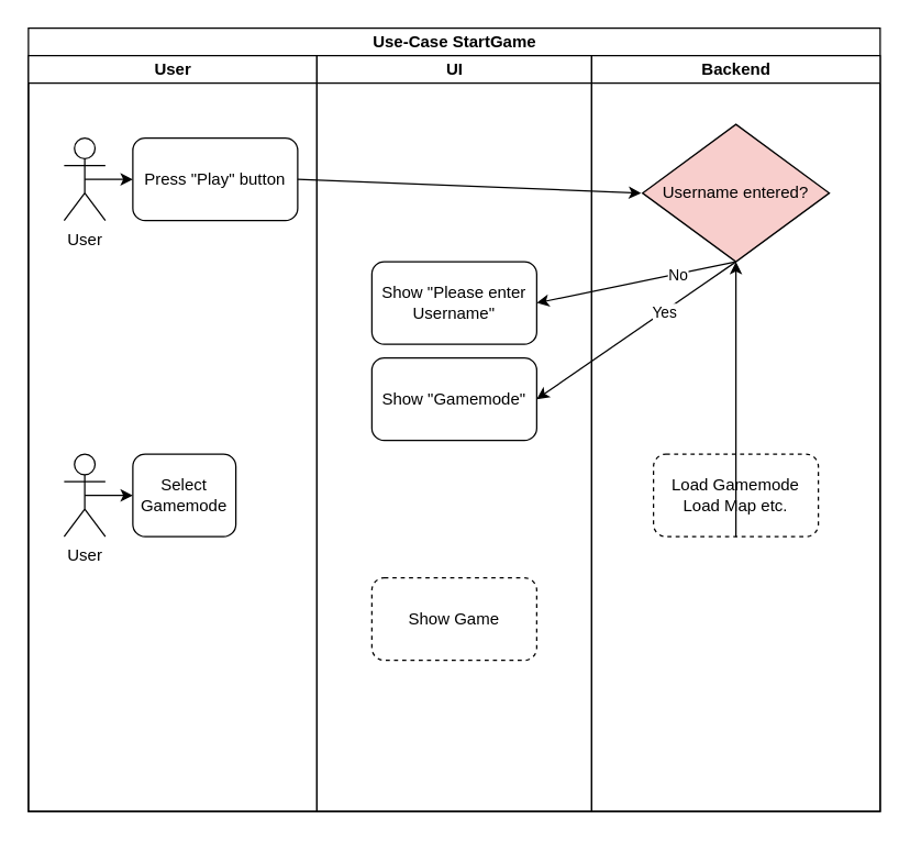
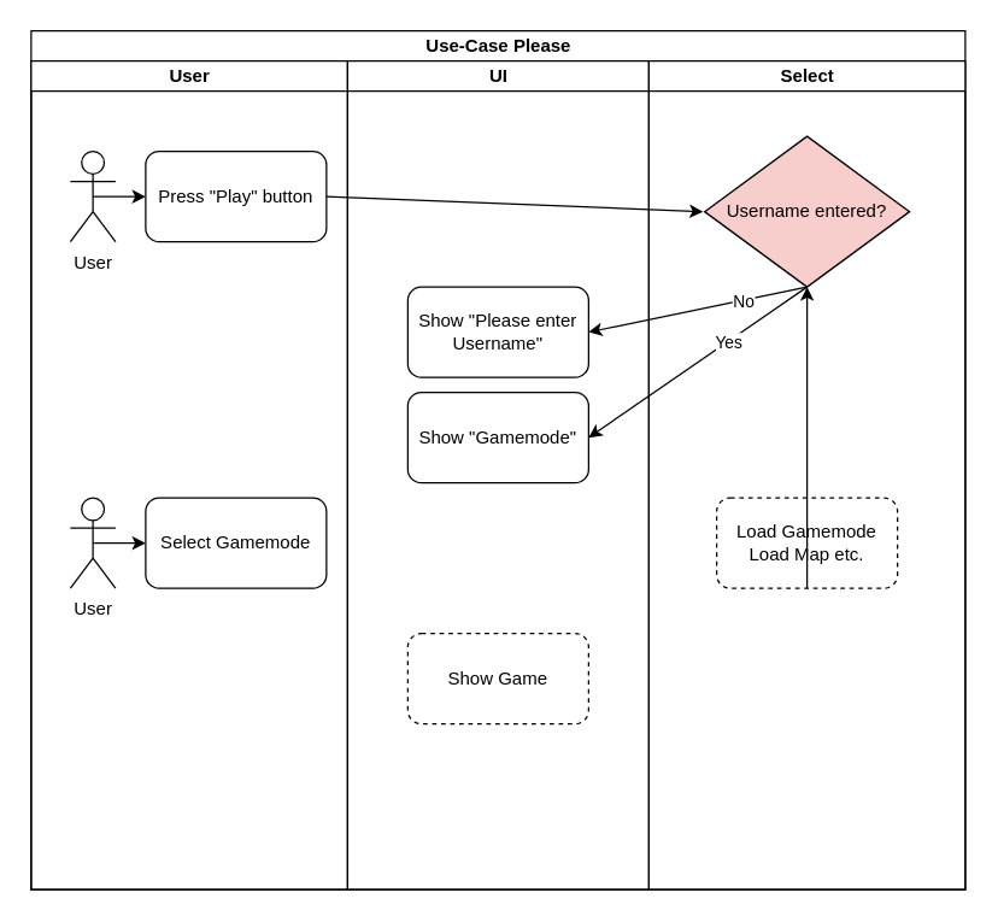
- <mxCell id="2" value="Use-Case StartGame" style="swimlane;html=1;childLayout=stackLayout;resizeParent=1;resizeParentMax=0;startSize=20;" parent="1" vertex="1"><mxGeometry x="20" y="20" width="620" height="570" as="geometry" /></mxCell>
+ <mxCell id="2" value="Use-Case Please" style="swimlane;html=1;childLayout=stackLayout;resizeParent=1;resizeParentMax=0;startSize=20;" parent="1" vertex="1"><mxGeometry x="20" y="20" width="620" height="570" as="geometry" /></mxCell>
- <mxCell id="14" value="Backend" style="swimlane;html=1;startSize=20;" parent="2" vertex="1"><mxGeometry x="410" y="20" width="210" height="550" as="geometry" /></mxCell>
+ <mxCell id="14" value="Select" style="swimlane;html=1;startSize=20;" parent="2" vertex="1"><mxGeometry x="410" y="20" width="210" height="550" as="geometry" /></mxCell>
- <mxCell id="8" value="Select Gamemode" style="rounded=1;whiteSpace=wrap;html=1;" parent="3" vertex="1"><mxGeometry x="76" y="290" width="75" height="60" as="geometry" /></mxCell>
+ <mxCell id="8" value="Select Gamemode" style="rounded=1;whiteSpace=wrap;html=1;" parent="3" vertex="1"><mxGeometry x="76" y="290" width="120" height="60" as="geometry" /></mxCell>
